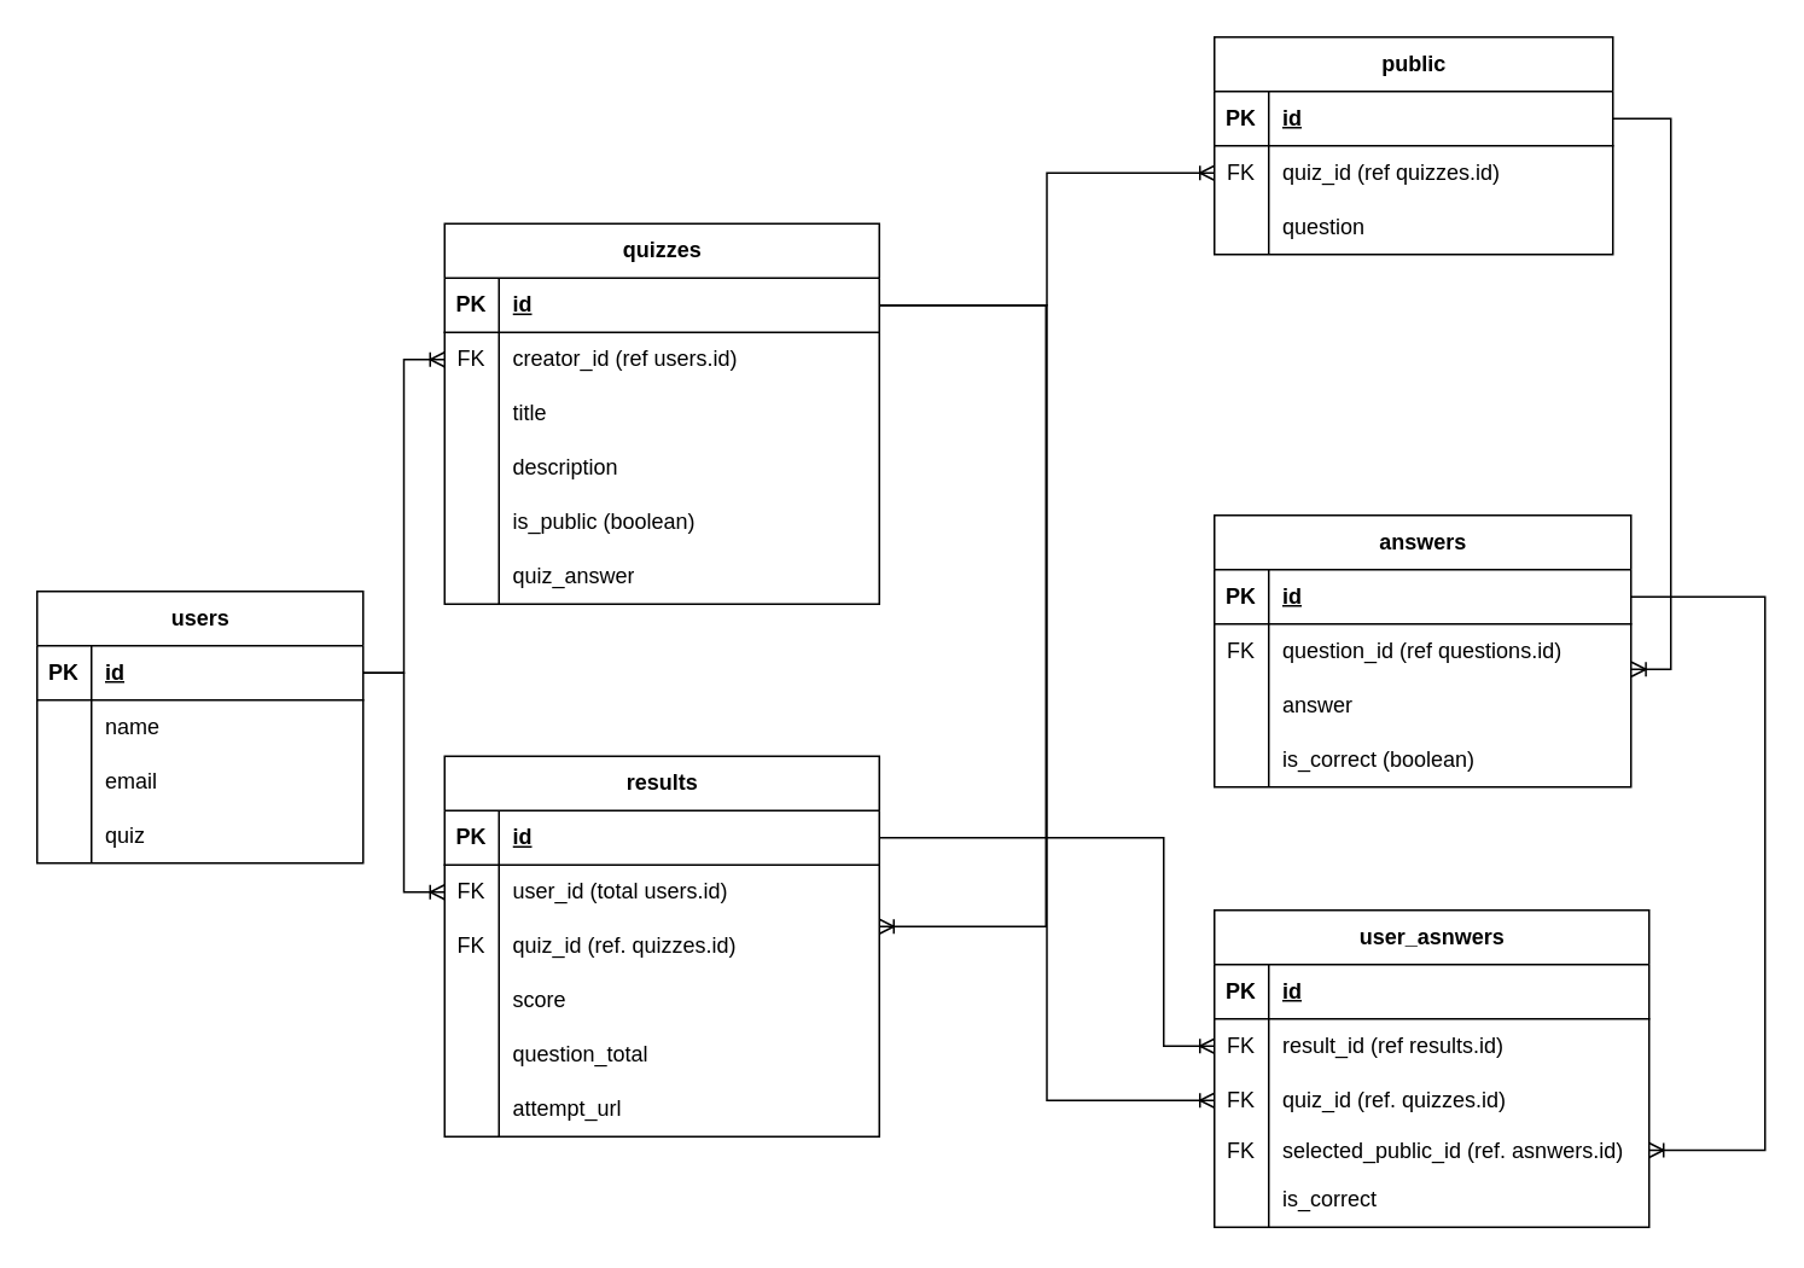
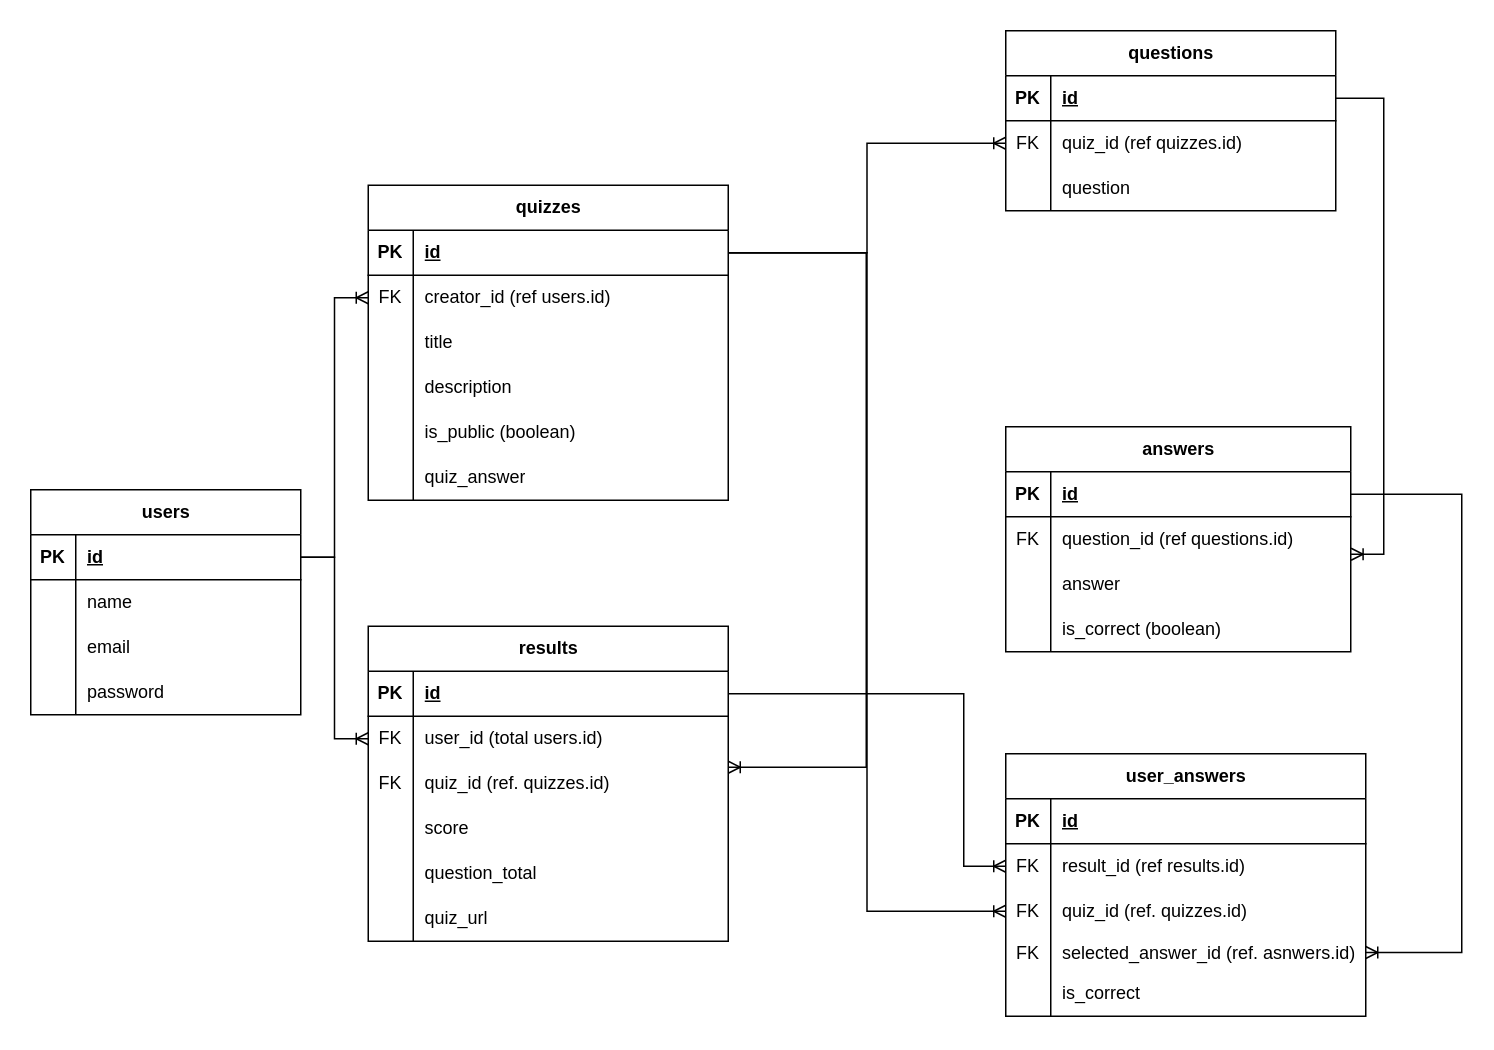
- <mxCell id="34" value="public" style="shape=table;startSize=30;container=1;collapsible=1;childLayout=tableLayout;fixedRows=1;rowLines=0;fontStyle=1;align=center;resizeLast=1;html=1;" parent="1" vertex="1"><mxGeometry x="670" y="20" width="220" height="120" as="geometry" /></mxCell>
+ <mxCell id="34" value="questions" style="shape=table;startSize=30;container=1;collapsible=1;childLayout=tableLayout;fixedRows=1;rowLines=0;fontStyle=1;align=center;resizeLast=1;html=1;" parent="1" vertex="1"><mxGeometry x="670" y="20" width="220" height="120" as="geometry" /></mxCell>
- <mxCell id="14" value="quiz" style="shape=partialRectangle;connectable=0;fillColor=none;top=0;left=0;bottom=0;right=0;align=left;spacingLeft=6;overflow=hidden;whiteSpace=wrap;html=1;" parent="12" vertex="1"><mxGeometry x="30" width="150" height="30" as="geometry"><mxRectangle width="150" height="30" as="alternateBounds" /></mxGeometry></mxCell>
+ <mxCell id="14" value="password" style="shape=partialRectangle;connectable=0;fillColor=none;top=0;left=0;bottom=0;right=0;align=left;spacingLeft=6;overflow=hidden;whiteSpace=wrap;html=1;" parent="12" vertex="1"><mxGeometry x="30" width="150" height="30" as="geometry"><mxRectangle width="150" height="30" as="alternateBounds" /></mxGeometry></mxCell>
- <mxCell id="76" value="user_asnwers" style="shape=table;startSize=30;container=1;collapsible=1;childLayout=tableLayout;fixedRows=1;rowLines=0;fontStyle=1;align=center;resizeLast=1;html=1;" vertex="1" parent="1"><mxGeometry x="670" y="502" width="240" height="175.083" as="geometry" /></mxCell>
+ <mxCell id="76" value="user_answers" style="shape=table;startSize=30;container=1;collapsible=1;childLayout=tableLayout;fixedRows=1;rowLines=0;fontStyle=1;align=center;resizeLast=1;html=1;" vertex="1" parent="1"><mxGeometry x="670" y="502" width="240" height="175.083" as="geometry" /></mxCell>
- <mxCell id="75" value="attempt_url" style="shape=partialRectangle;connectable=0;fillColor=none;top=0;left=0;bottom=0;right=0;align=left;spacingLeft=6;overflow=hidden;whiteSpace=wrap;html=1;" parent="73" vertex="1"><mxGeometry x="30" width="210" height="30" as="geometry"><mxRectangle width="210" height="30" as="alternateBounds" /></mxGeometry></mxCell>
+ <mxCell id="75" value="quiz_url" style="shape=partialRectangle;connectable=0;fillColor=none;top=0;left=0;bottom=0;right=0;align=left;spacingLeft=6;overflow=hidden;whiteSpace=wrap;html=1;" parent="73" vertex="1"><mxGeometry x="30" width="210" height="30" as="geometry"><mxRectangle width="210" height="30" as="alternateBounds" /></mxGeometry></mxCell>
- <mxCell id="88" value="selected_public_id (ref. asnwers.id)" style="shape=partialRectangle;connectable=0;fillColor=none;top=0;left=0;bottom=0;right=0;align=left;spacingLeft=6;overflow=hidden;whiteSpace=wrap;html=1;" vertex="1" parent="86"><mxGeometry x="30" width="210" height="25" as="geometry"><mxRectangle width="210" height="25" as="alternateBounds" /></mxGeometry></mxCell>
+ <mxCell id="88" value="selected_answer_id (ref. asnwers.id)" style="shape=partialRectangle;connectable=0;fillColor=none;top=0;left=0;bottom=0;right=0;align=left;spacingLeft=6;overflow=hidden;whiteSpace=wrap;html=1;" vertex="1" parent="86"><mxGeometry x="30" width="210" height="25" as="geometry"><mxRectangle width="210" height="25" as="alternateBounds" /></mxGeometry></mxCell>
